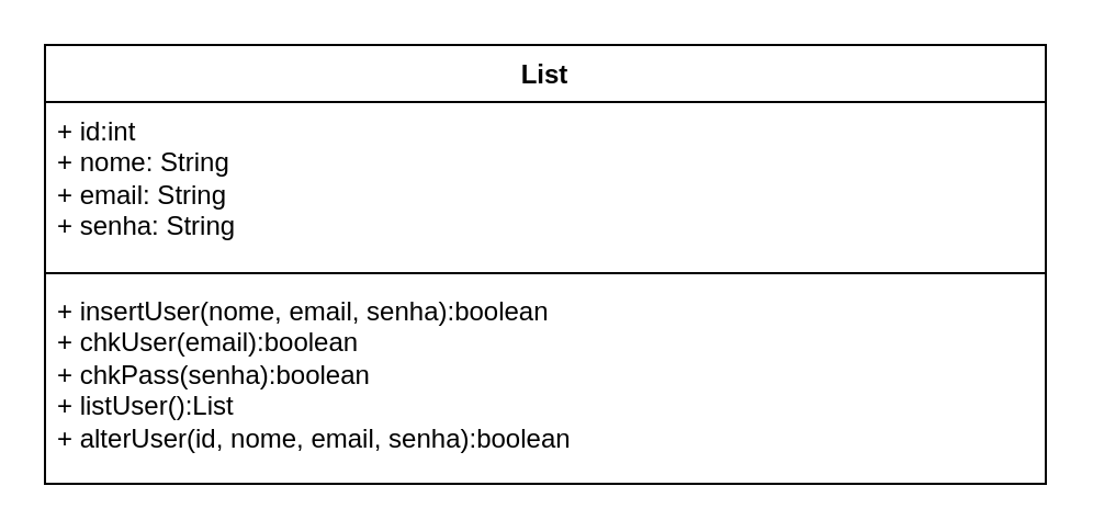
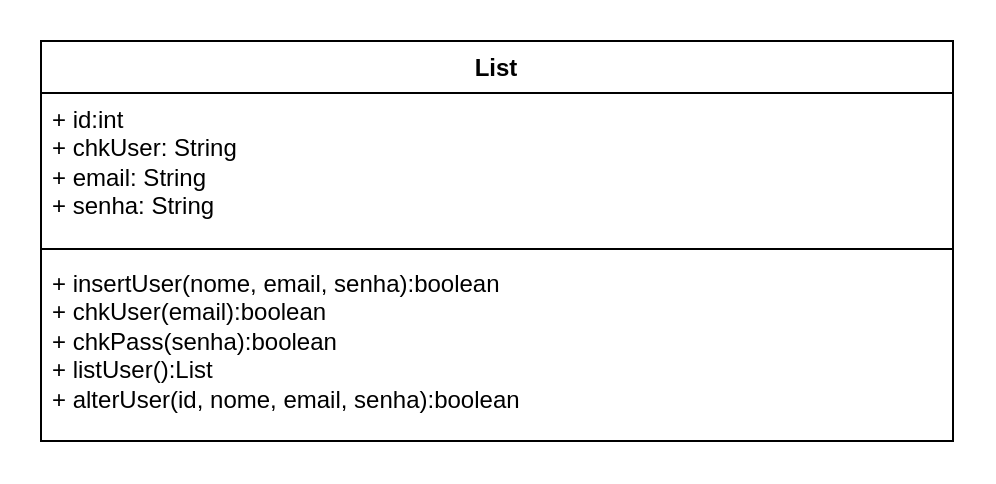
- <mxCell id="3" value="+ id:int&lt;div&gt;+ nome: String&lt;/div&gt;&lt;div&gt;+ email: String&lt;/div&gt;&lt;div&gt;+ senha: String&lt;/div&gt;&lt;div&gt;&lt;br&gt;&lt;/div&gt;" style="text;align=left;verticalAlign=top;spacingLeft=4;spacingRight=4;overflow=hidden;rotatable=0;points=[[0,0.5],[1,0.5]];portConstraint=eastwest;whiteSpace=wrap;html=1;" vertex="1" parent="2"><mxGeometry y="26" width="456" height="74" as="geometry" /></mxCell>
+ <mxCell id="3" value="+ id:int&lt;div&gt;+ chkUser: String&lt;/div&gt;&lt;div&gt;+ email: String&lt;/div&gt;&lt;div&gt;+ senha: String&lt;/div&gt;&lt;div&gt;&lt;br&gt;&lt;/div&gt;" style="text;align=left;verticalAlign=top;spacingLeft=4;spacingRight=4;overflow=hidden;rotatable=0;points=[[0,0.5],[1,0.5]];portConstraint=eastwest;whiteSpace=wrap;html=1;" vertex="1" parent="2"><mxGeometry y="26" width="456" height="74" as="geometry" /></mxCell>
